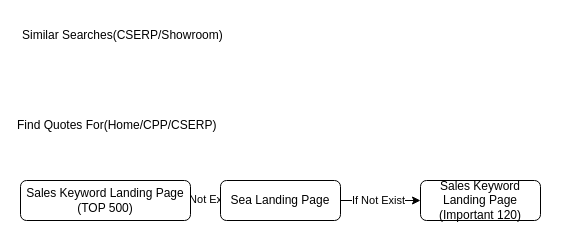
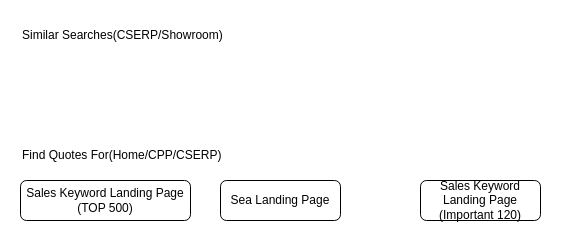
- <mxCell id="3" value="Find Quotes For(Home/CPP/CSERP)" style="text;html=1;align=left;verticalAlign=middle;whiteSpace=wrap;rounded=0;" vertex="1" parent="1"><mxGeometry x="15" y="110" width="240" height="30" as="geometry" /></mxCell>
+ <mxCell id="3" value="Find Quotes For(Home/CPP/CSERP)" style="text;html=1;align=left;verticalAlign=middle;whiteSpace=wrap;rounded=0;" vertex="1" parent="1"><mxGeometry x="20" y="140" width="240" height="30" as="geometry" /></mxCell>
- <mxCell id="4" style="edgeStyle=orthogonalEdgeStyle;rounded=0;orthogonalLoop=1;jettySize=auto;html=1;exitX=1;exitY=0.5;exitDx=0;exitDy=0;entryX=0;entryY=0.5;entryDx=0;entryDy=0;" edge="1" parent="1" source="6" target="9"><mxGeometry relative="1" as="geometry" /></mxCell>
- <mxCell id="5" value="If Not Exist" style="edgeLabel;html=1;align=center;verticalAlign=middle;resizable=0;points=[];" vertex="1" connectable="0" parent="4"><mxGeometry x="-0.325" y="-2" relative="1" as="geometry"><mxPoint x="5" y="-4" as="offset" /></mxGeometry></mxCell>
- <mxCell id="7" style="edgeStyle=orthogonalEdgeStyle;rounded=0;orthogonalLoop=1;jettySize=auto;html=1;exitX=1;exitY=0.5;exitDx=0;exitDy=0;entryX=0;entryY=0.5;entryDx=0;entryDy=0;" edge="1" parent="1" source="9" target="10"><mxGeometry relative="1" as="geometry" /></mxCell>
- <mxCell id="8" value="If Not Exist" style="edgeLabel;html=1;align=center;verticalAlign=middle;resizable=0;points=[];" vertex="1" connectable="0" parent="7"><mxGeometry x="0.225" y="3" relative="1" as="geometry"><mxPoint x="-12" y="2" as="offset" /></mxGeometry></mxCell>
